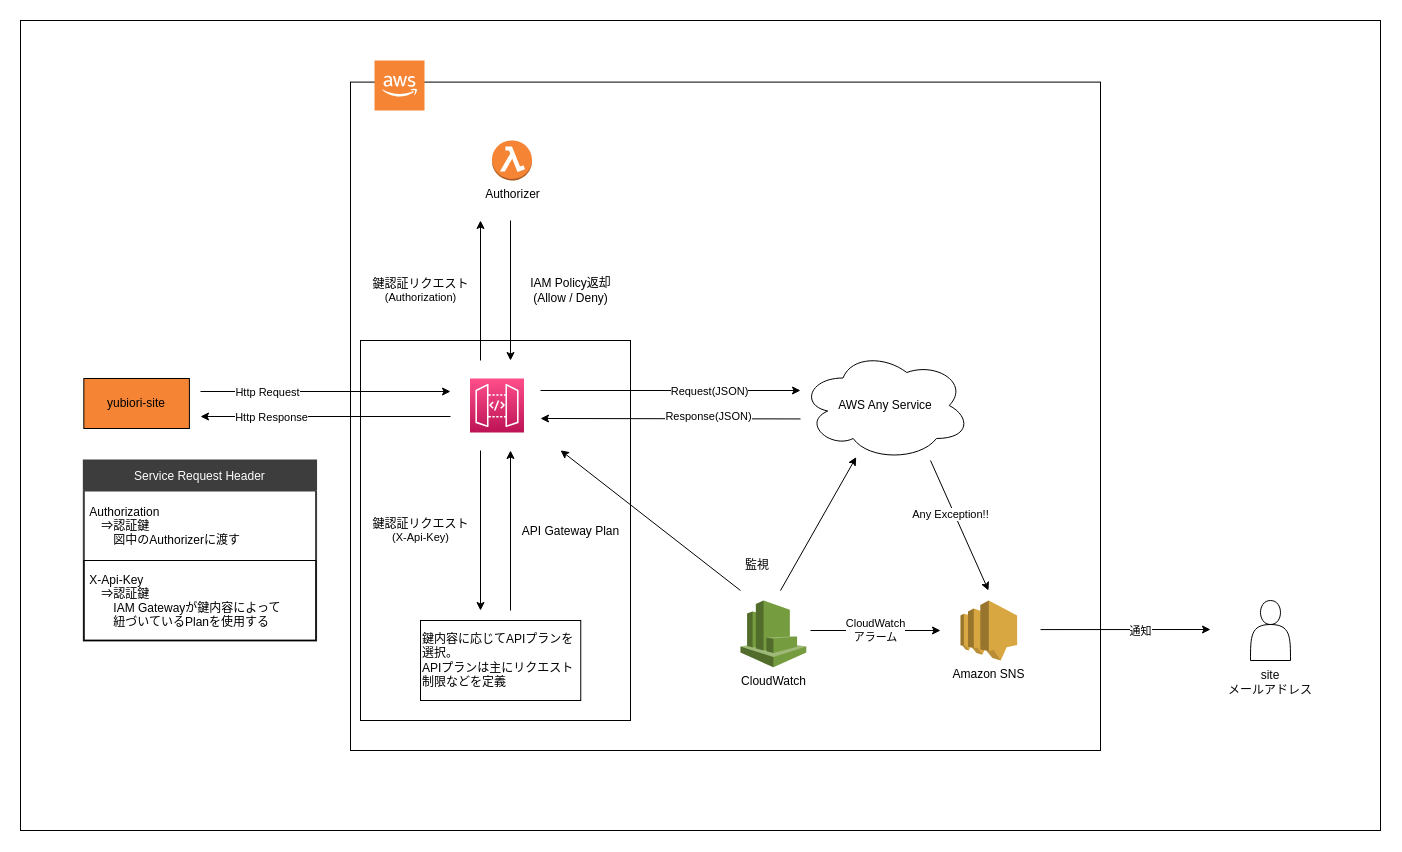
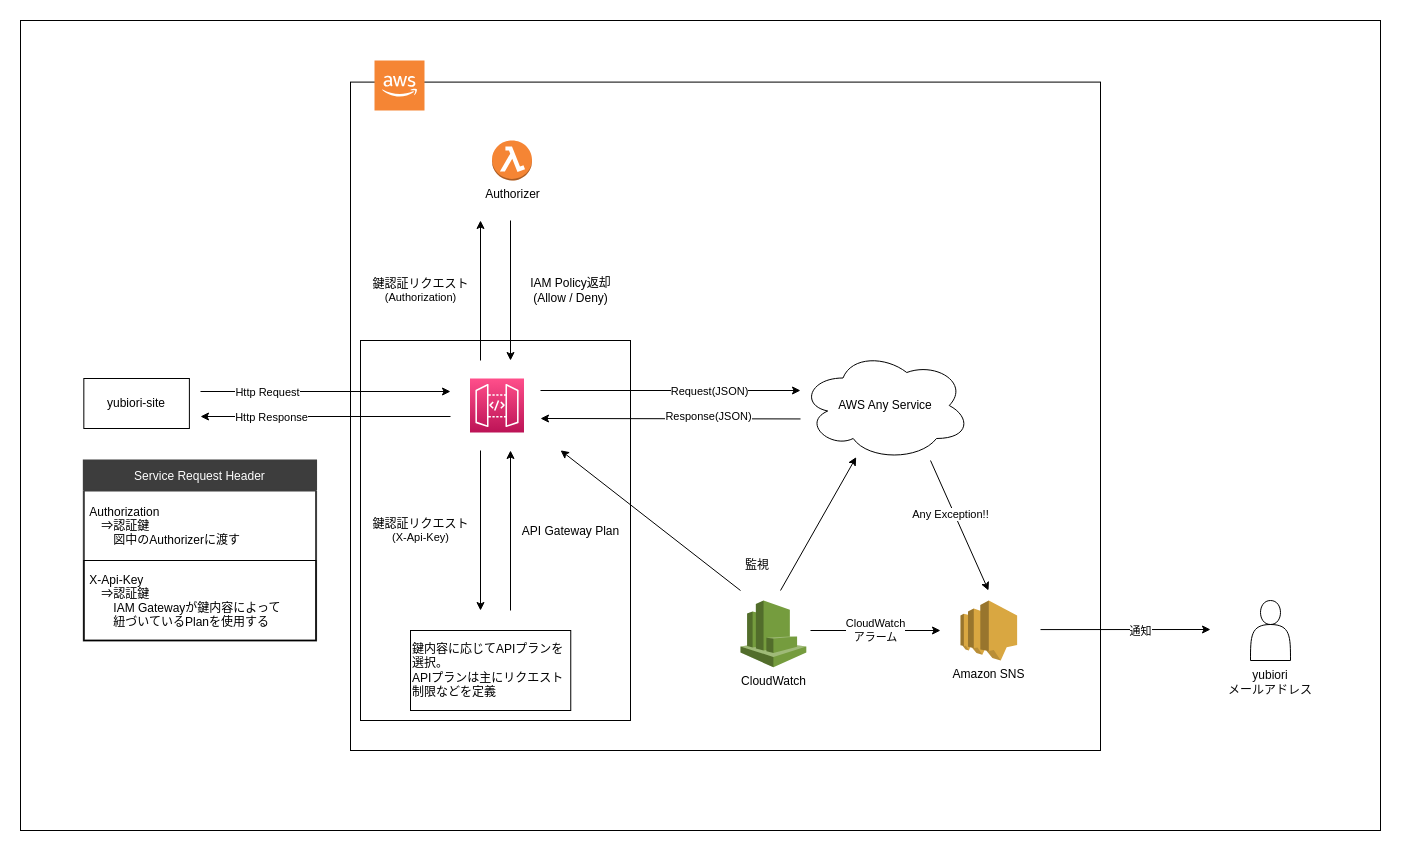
- <mxCell id="36" value="yubiori-site" style="rounded=0;whiteSpace=wrap;html=1;fillColor=#f58534;" parent="32" vertex="1"><mxGeometry width="105.556" height="50" as="geometry" /></mxCell>
+ <mxCell id="36" value="yubiori-site" style="rounded=0;whiteSpace=wrap;html=1;" parent="32" vertex="1"><mxGeometry width="105.556" height="50" as="geometry" /></mxCell>
- <mxCell id="9" value="鍵内容に応じて&lt;span&gt;APIプランを選択。&lt;/span&gt;&lt;br&gt;&lt;div&gt;APIプランは主に&lt;span&gt;リクエスト制限などを定義&lt;/span&gt;&lt;/div&gt;" style="rounded=0;whiteSpace=wrap;html=1;fontColor=#000000;align=left;" parent="4" vertex="1"><mxGeometry x="60" y="280" width="160.26" height="80" as="geometry" /></mxCell>
+ <mxCell id="9" value="鍵内容に応じて&lt;span&gt;APIプランを選択。&lt;/span&gt;&lt;br&gt;&lt;div&gt;APIプランは主に&lt;span&gt;リクエスト制限などを定義&lt;/span&gt;&lt;/div&gt;" style="rounded=0;whiteSpace=wrap;html=1;fontColor=#000000;align=left;" parent="4" vertex="1"><mxGeometry x="50" y="290" width="160.26" height="80" as="geometry" /></mxCell>
- <mxCell id="40" value="site&lt;br&gt;メールアドレス" style="text;html=1;strokeColor=none;fillColor=none;align=center;verticalAlign=middle;whiteSpace=wrap;rounded=0;fontColor=#080808;" parent="38" vertex="1"><mxGeometry y="66.8" width="90" height="30" as="geometry" /></mxCell>
+ <mxCell id="40" value="yubiori&lt;br&gt;メールアドレス" style="text;html=1;strokeColor=none;fillColor=none;align=center;verticalAlign=middle;whiteSpace=wrap;rounded=0;fontColor=#080808;" parent="38" vertex="1"><mxGeometry y="66.8" width="90" height="30" as="geometry" /></mxCell>
